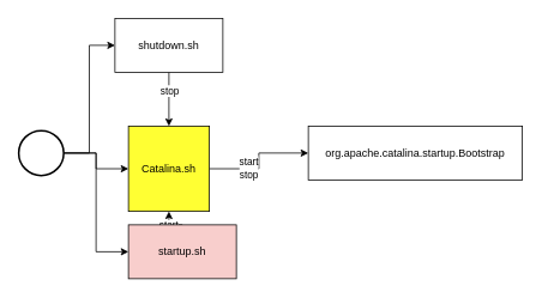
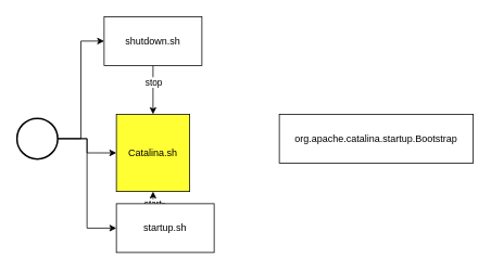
- <mxCell id="2" value="" style="edgeStyle=orthogonalEdgeStyle;rounded=0;orthogonalLoop=1;jettySize=auto;html=1;" parent="1" source="4" target="5" edge="1"><mxGeometry relative="1" as="geometry" /></mxCell>
- <mxCell id="3" value="start&lt;br&gt;stop" style="edgeLabel;html=1;align=center;verticalAlign=middle;resizable=0;points=[];" parent="2" vertex="1" connectable="0"><mxGeometry x="-0.324" y="1" relative="1" as="geometry"><mxPoint as="offset" /></mxGeometry></mxCell>
- <mxCell id="8" value="startup.sh" style="rounded=0;whiteSpace=wrap;html=1;fillColor=#f8cecc;" parent="1" vertex="1"><mxGeometry x="142" y="250" width="120" height="60" as="geometry" /></mxCell>
+ <mxCell id="8" value="startup.sh" style="rounded=0;whiteSpace=wrap;html=1;" parent="1" vertex="1"><mxGeometry x="142" y="250" width="120" height="60" as="geometry" /></mxCell>
